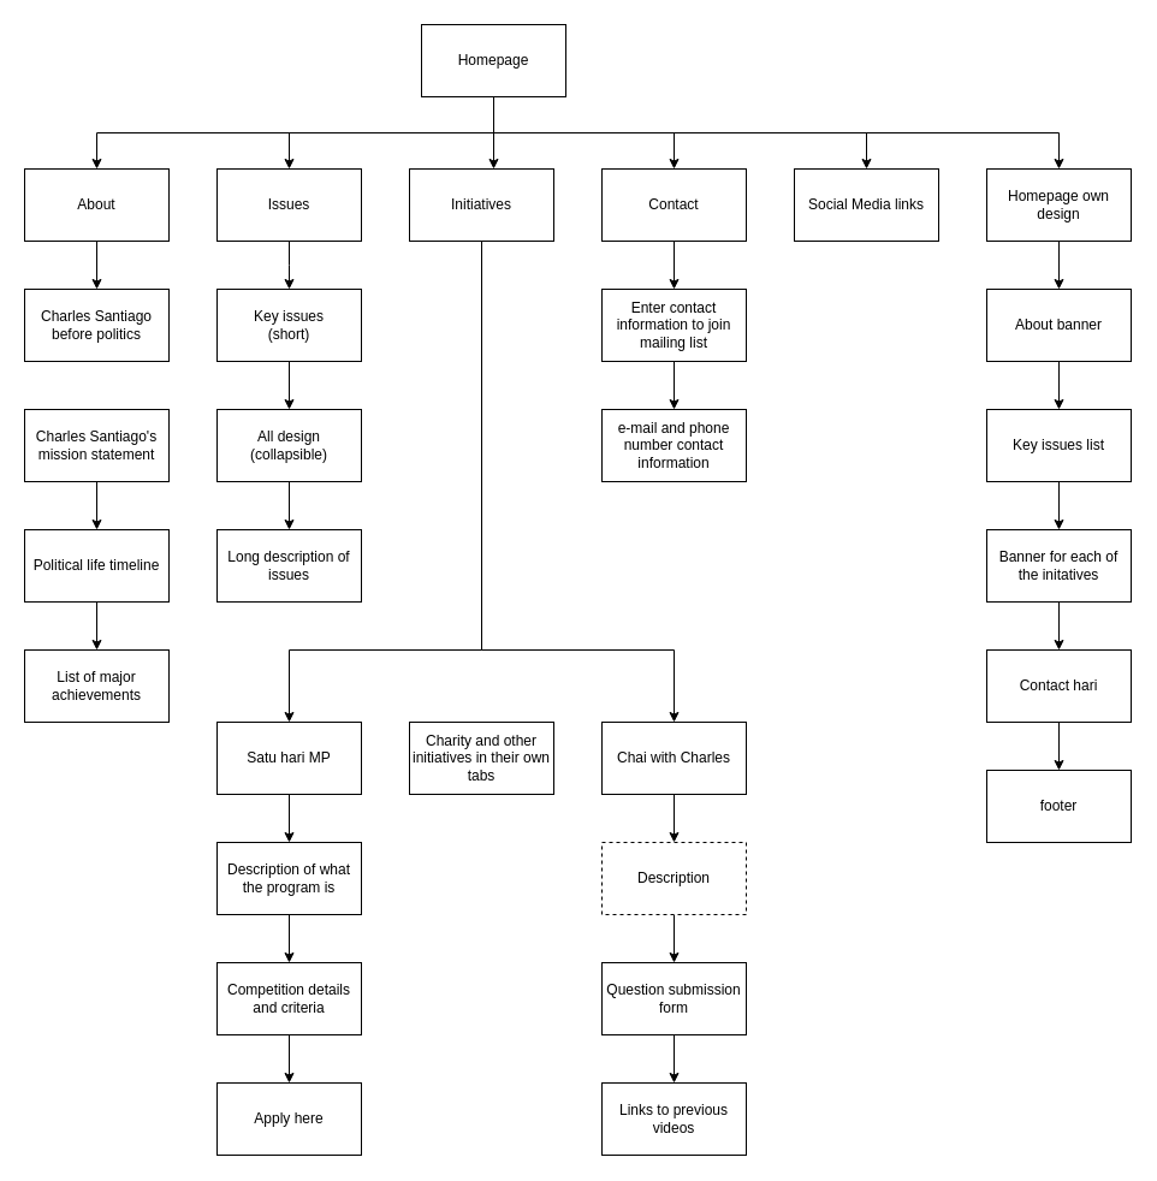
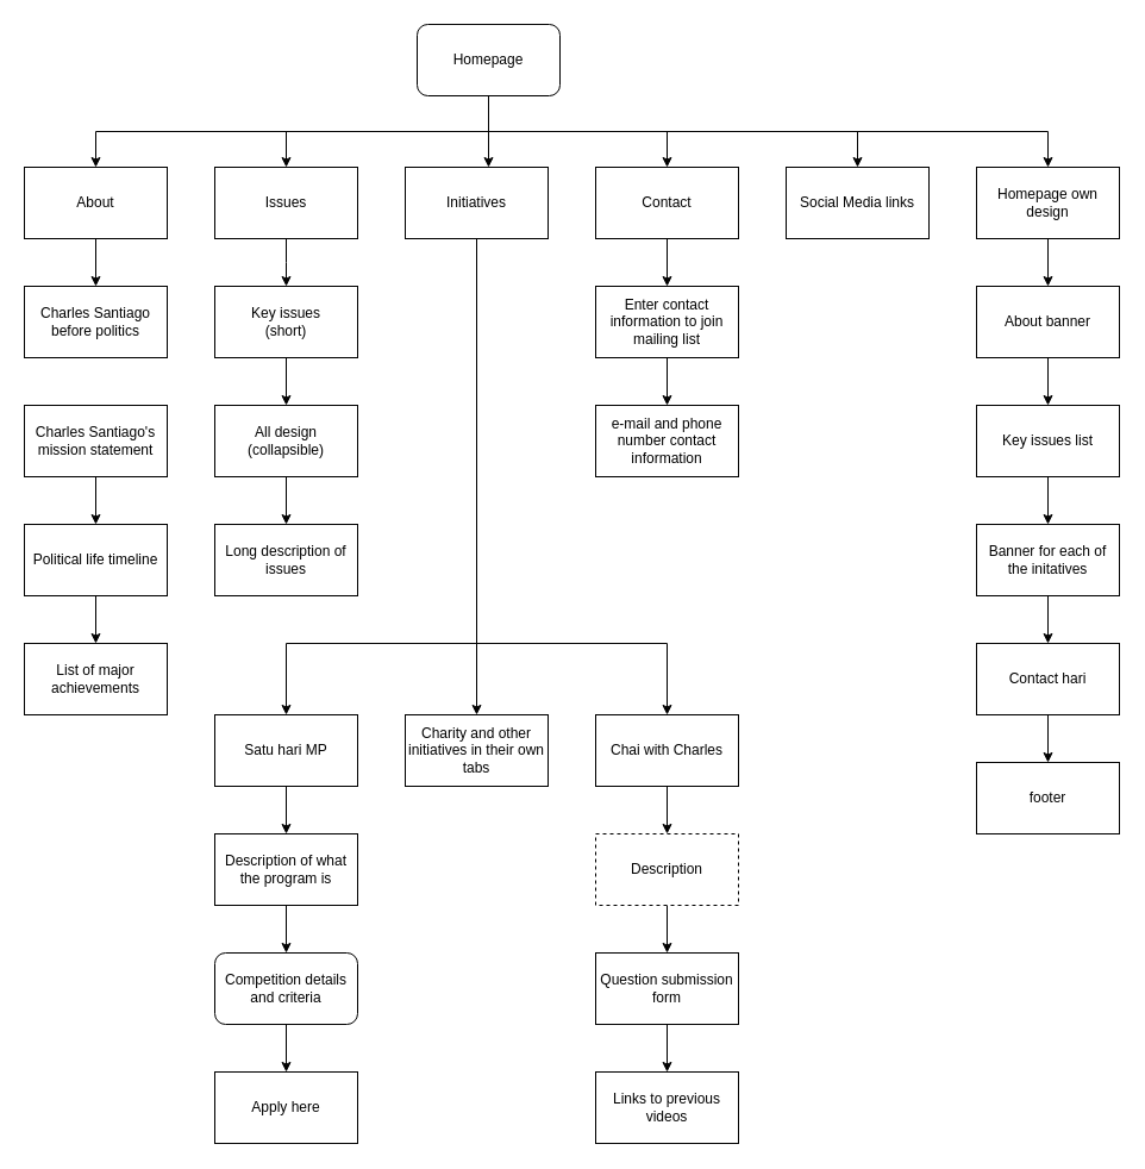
- <mxCell id="8" value="Homepage " style="rounded=0;whiteSpace=wrap;html=1;" vertex="1" parent="1"><mxGeometry x="350" y="20" width="120" height="60" as="geometry" /></mxCell>
+ <mxCell id="8" value="Homepage " style="whiteSpace=wrap;html=1;rounded=1;" vertex="1" parent="1"><mxGeometry x="350" y="20" width="120" height="60" as="geometry" /></mxCell>
+ <mxCell id="13" style="edgeStyle=orthogonalEdgeStyle;rounded=0;orthogonalLoop=1;jettySize=auto;html=1;" edge="1" parent="1" source="16" target="35"><mxGeometry relative="1" as="geometry" /></mxCell>
- <mxCell id="44" value="Competition details and criteria" style="rounded=0;whiteSpace=wrap;html=1;" vertex="1" parent="1"><mxGeometry x="180" y="800" width="120" height="60" as="geometry" /></mxCell>
+ <mxCell id="44" value="Competition details and criteria" style="whiteSpace=wrap;html=1;rounded=1;" vertex="1" parent="1"><mxGeometry x="180" y="800" width="120" height="60" as="geometry" /></mxCell>
